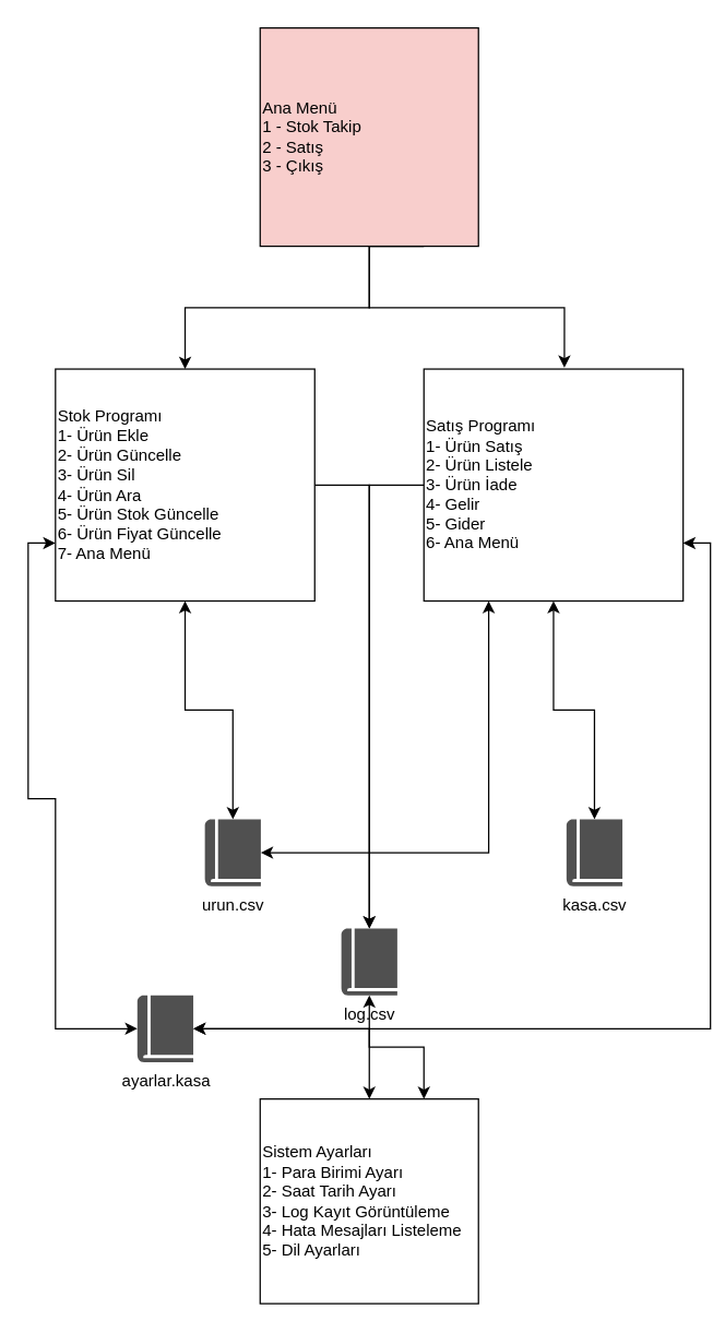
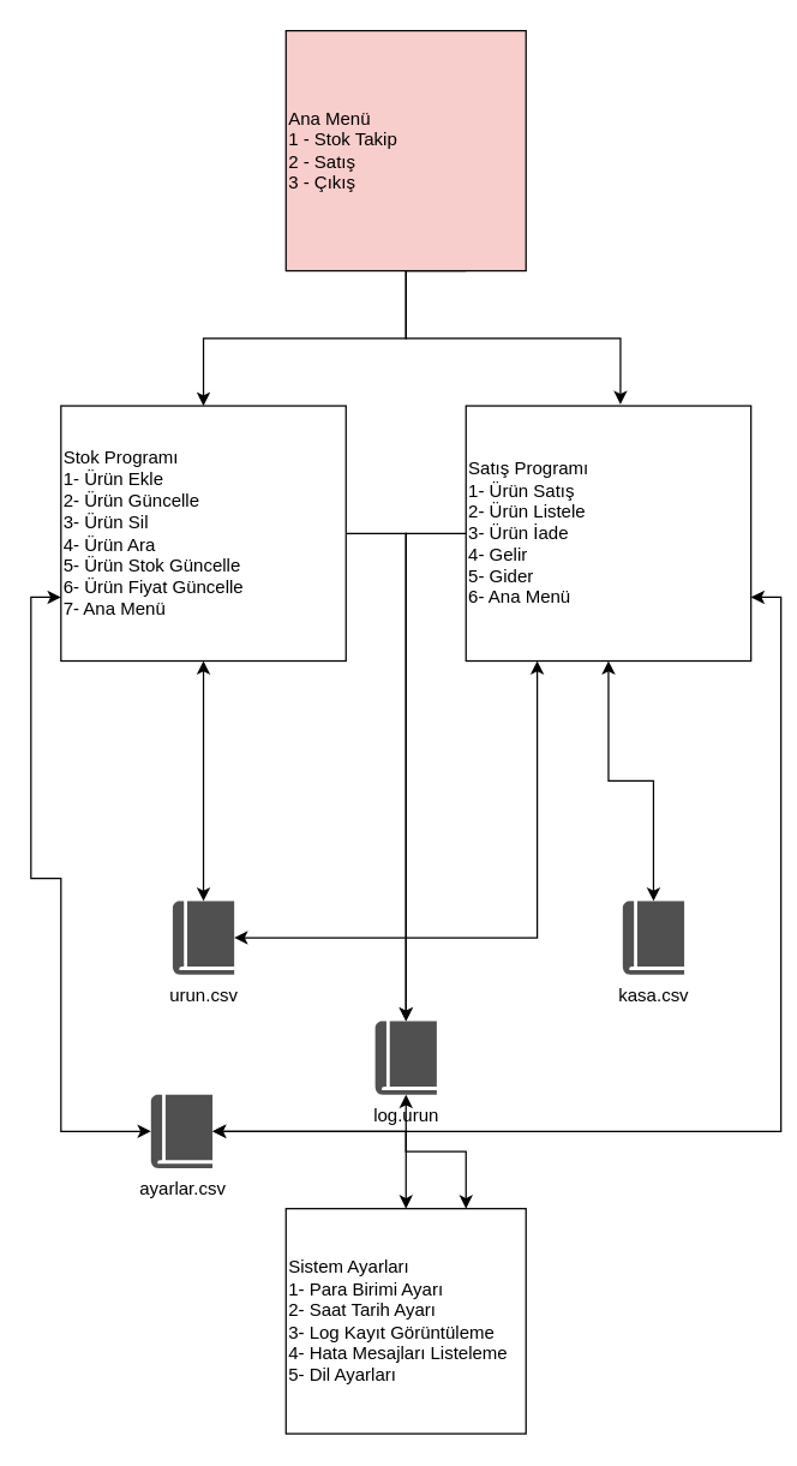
- <mxCell id="12" value="urun.csv" style="sketch=0;pointerEvents=1;shadow=0;dashed=0;html=1;strokeColor=none;fillColor=#505050;labelPosition=center;verticalLabelPosition=bottom;verticalAlign=top;outlineConnect=0;align=center;shape=mxgraph.office.concepts.book_journal;" vertex="1" parent="1"><mxGeometry x="149.5" y="600" width="41" height="49" as="geometry" /></mxCell>
+ <mxCell id="12" value="urun.csv" style="sketch=0;pointerEvents=1;shadow=0;dashed=0;html=1;strokeColor=none;fillColor=#505050;labelPosition=center;verticalLabelPosition=bottom;verticalAlign=top;outlineConnect=0;align=center;shape=mxgraph.office.concepts.book_journal;" vertex="1" parent="1"><mxGeometry x="114.5" y="600" width="41" height="49" as="geometry" /></mxCell>
- <mxCell id="15" value="log.csv" style="sketch=0;pointerEvents=1;shadow=0;dashed=0;html=1;strokeColor=none;fillColor=#505050;labelPosition=center;verticalLabelPosition=bottom;verticalAlign=top;outlineConnect=0;align=center;shape=mxgraph.office.concepts.book_journal;" vertex="1" parent="1"><mxGeometry x="249.5" y="680" width="41" height="49" as="geometry" /></mxCell>
+ <mxCell id="15" value="log.urun" style="sketch=0;pointerEvents=1;shadow=0;dashed=0;html=1;strokeColor=none;fillColor=#505050;labelPosition=center;verticalLabelPosition=bottom;verticalAlign=top;outlineConnect=0;align=center;shape=mxgraph.office.concepts.book_journal;" vertex="1" parent="1"><mxGeometry x="249.5" y="680" width="41" height="49" as="geometry" /></mxCell>
- <mxCell id="20" value="ayarlar.kasa" style="sketch=0;pointerEvents=1;shadow=0;dashed=0;html=1;strokeColor=none;fillColor=#505050;labelPosition=center;verticalLabelPosition=bottom;verticalAlign=top;outlineConnect=0;align=center;shape=mxgraph.office.concepts.book_journal;" vertex="1" parent="1"><mxGeometry x="100" y="729" width="41" height="49" as="geometry" /></mxCell>
+ <mxCell id="20" value="ayarlar.csv" style="sketch=0;pointerEvents=1;shadow=0;dashed=0;html=1;strokeColor=none;fillColor=#505050;labelPosition=center;verticalLabelPosition=bottom;verticalAlign=top;outlineConnect=0;align=center;shape=mxgraph.office.concepts.book_journal;" vertex="1" parent="1"><mxGeometry x="100" y="729" width="41" height="49" as="geometry" /></mxCell>
